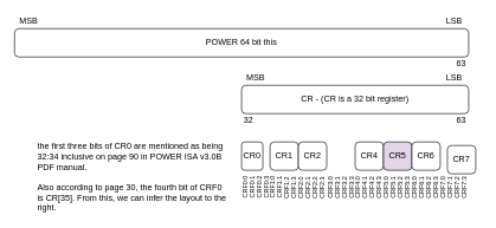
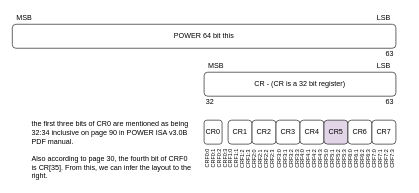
+ <mxCell id="13" value="CR3" style="rounded=1;whiteSpace=wrap;html=1;" vertex="1" parent="1"><mxGeometry x="460" y="200" width="40" height="40" as="geometry" /></mxCell>
- <mxCell id="17" value="CR7" style="rounded=1;whiteSpace=wrap;html=1;" vertex="1" parent="1"><mxGeometry x="630" y="205" width="40" height="40" as="geometry" /></mxCell>
+ <mxCell id="17" value="CR7" style="rounded=1;whiteSpace=wrap;html=1;" vertex="1" parent="1"><mxGeometry x="620" y="200" width="40" height="40" as="geometry" /></mxCell>
